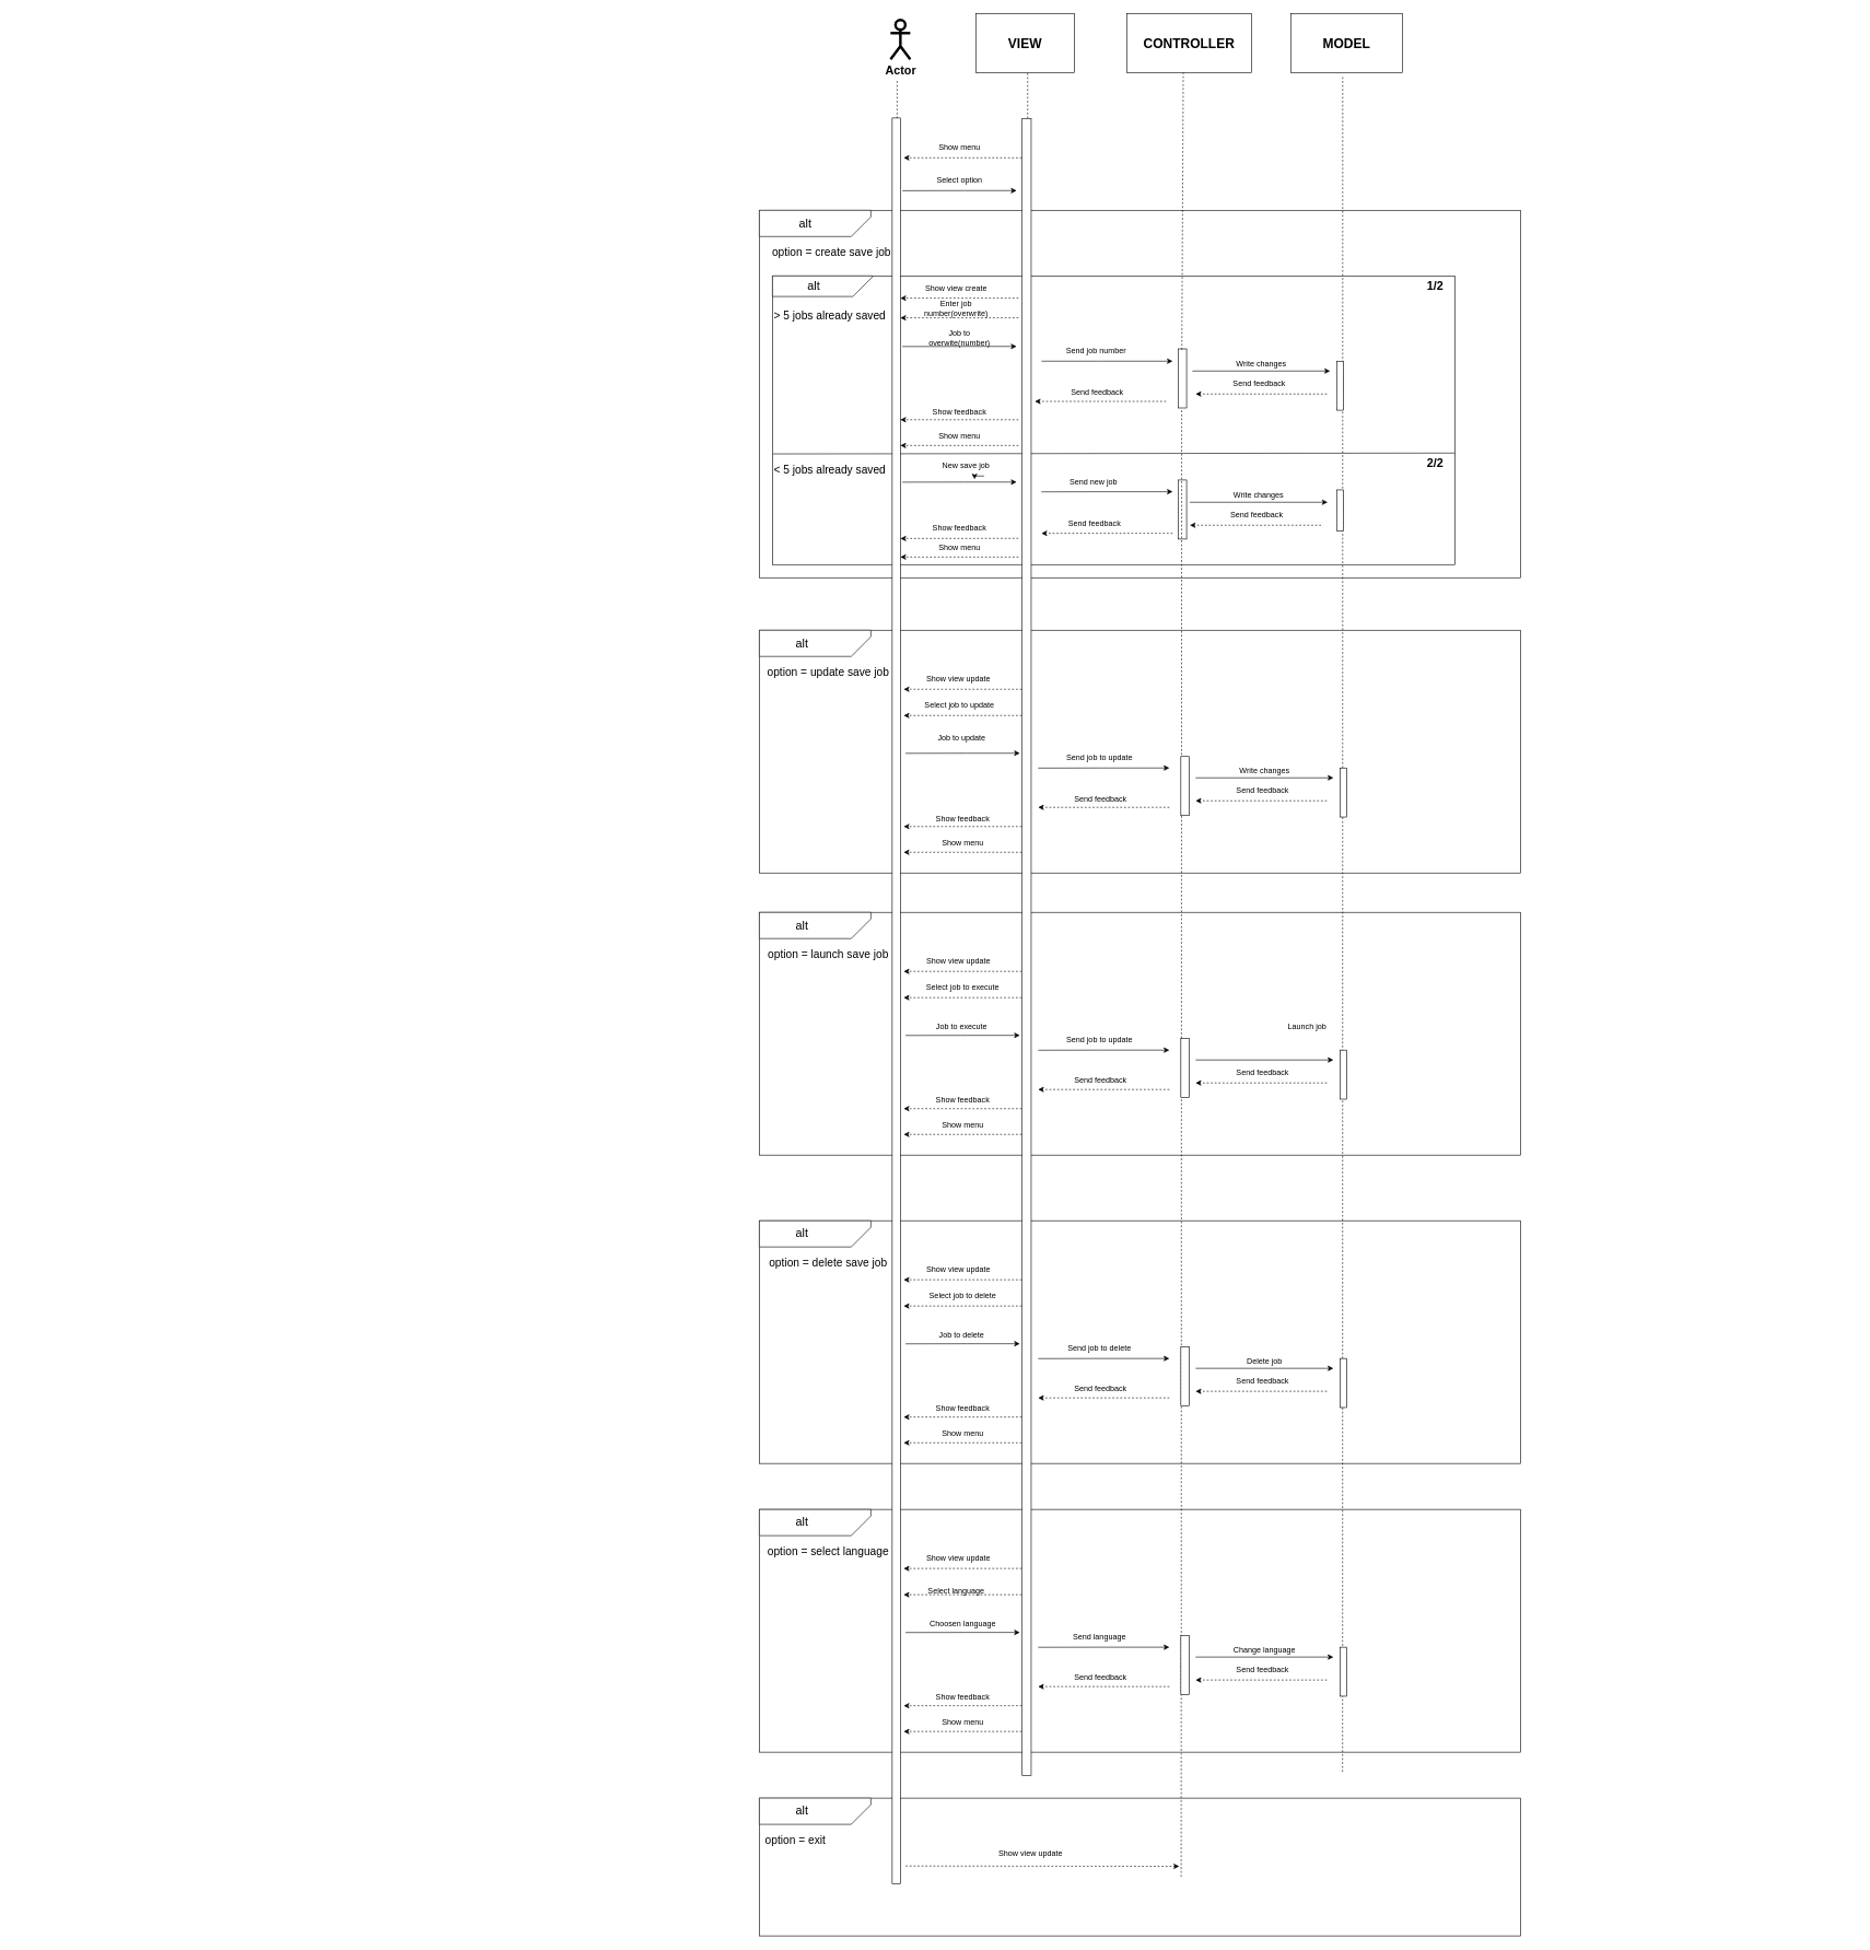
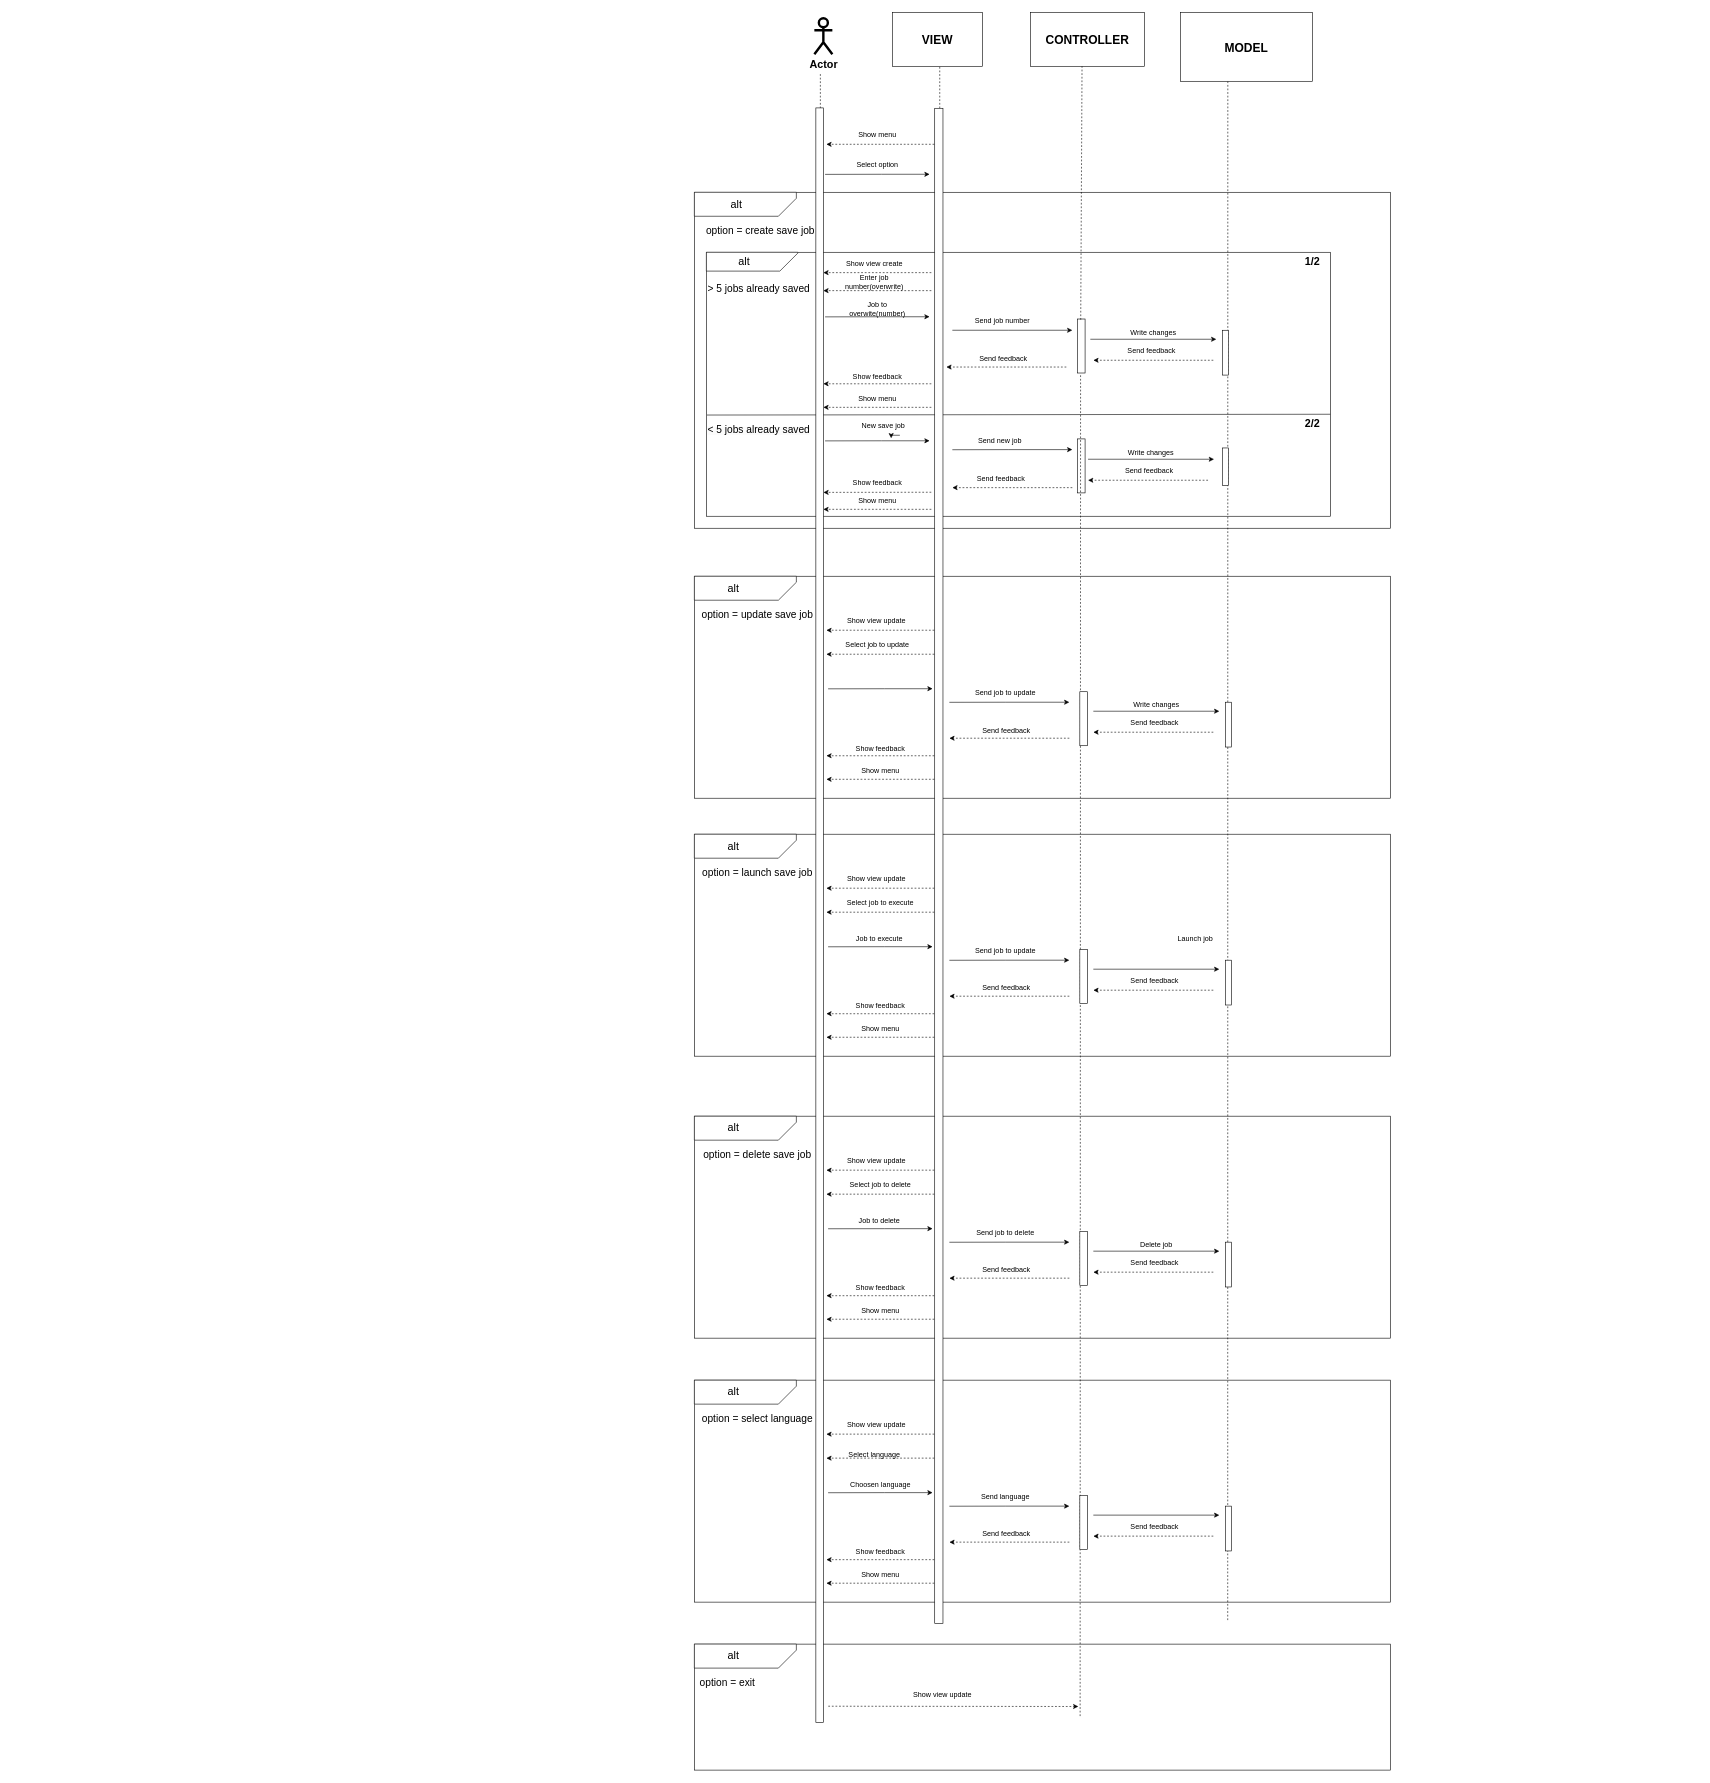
- <mxCell id="129" value="&lt;b&gt;&lt;font style=&quot;font-size: 20px;&quot;&gt;MODEL&lt;/font&gt;&lt;/b&gt;" style="rounded=0;whiteSpace=wrap;html=1;" parent="1" vertex="1"><mxGeometry x="1966.76" y="20" width="170" height="90" as="geometry" /></mxCell>
+ <mxCell id="129" value="&lt;b&gt;&lt;font style=&quot;font-size: 20px;&quot;&gt;MODEL&lt;/font&gt;&lt;/b&gt;" style="rounded=0;whiteSpace=wrap;html=1;" parent="1" vertex="1"><mxGeometry x="1966.76" y="20" width="220" height="115" as="geometry" /></mxCell>
- <mxCell id="149" value="Job to update&amp;nbsp;" style="text;html=1;strokeColor=none;fillColor=none;align=center;verticalAlign=middle;whiteSpace=wrap;rounded=0;" parent="1" vertex="1"><mxGeometry x="1411.76" y="1110" width="110" height="30" as="geometry" /></mxCell>
- <mxCell id="81" value="Change language" style="text;html=1;strokeColor=none;fillColor=none;align=center;verticalAlign=middle;whiteSpace=wrap;rounded=0;" parent="1" vertex="1"><mxGeometry x="1871.76" y="2500" width="110" height="30" as="geometry" /></mxCell>
